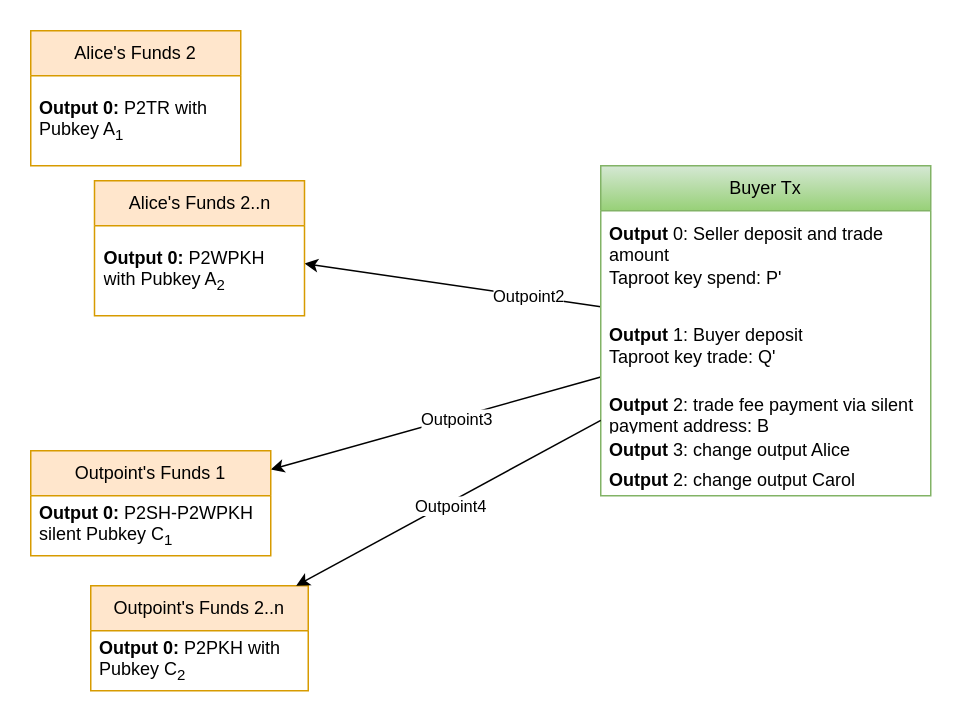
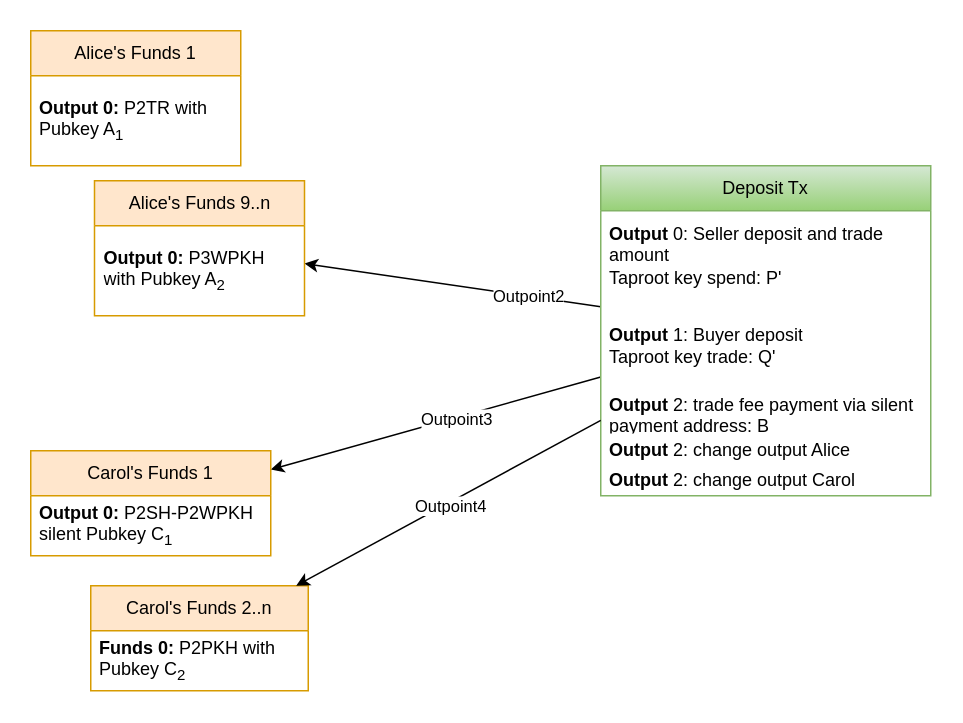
- <mxCell id="12" value="Alice's Funds 2" style="swimlane;fontStyle=0;childLayout=stackLayout;horizontal=1;startSize=30;horizontalStack=0;resizeParent=1;resizeParentMax=0;resizeLast=0;collapsible=1;marginBottom=0;whiteSpace=wrap;html=1;labelBackgroundColor=none;fillColor=#ffe6cc;strokeColor=#d79b00;" parent="1" vertex="1"><mxGeometry x="20" y="20" width="140" height="90" as="geometry" /></mxCell>
+ <mxCell id="12" value="Alice's Funds 1" style="swimlane;fontStyle=0;childLayout=stackLayout;horizontal=1;startSize=30;horizontalStack=0;resizeParent=1;resizeParentMax=0;resizeLast=0;collapsible=1;marginBottom=0;whiteSpace=wrap;html=1;labelBackgroundColor=none;fillColor=#ffe6cc;strokeColor=#d79b00;" parent="1" vertex="1"><mxGeometry x="20" y="20" width="140" height="90" as="geometry" /></mxCell>
- <mxCell id="6" value="Buyer Tx" style="swimlane;fontStyle=0;childLayout=stackLayout;horizontal=1;startSize=30;horizontalStack=0;resizeParent=1;resizeParentMax=0;resizeLast=0;collapsible=1;marginBottom=0;whiteSpace=wrap;html=1;labelBackgroundColor=none;fillColor=#d5e8d4;strokeColor=#82b366;gradientColor=#97d077;" parent="1" vertex="1"><mxGeometry x="400" y="110" width="220" height="220" as="geometry" /></mxCell>
+ <mxCell id="6" value="Deposit Tx" style="swimlane;fontStyle=0;childLayout=stackLayout;horizontal=1;startSize=30;horizontalStack=0;resizeParent=1;resizeParentMax=0;resizeLast=0;collapsible=1;marginBottom=0;whiteSpace=wrap;html=1;labelBackgroundColor=none;fillColor=#d5e8d4;strokeColor=#82b366;gradientColor=#97d077;" parent="1" vertex="1"><mxGeometry x="400" y="110" width="220" height="220" as="geometry" /></mxCell>
- <mxCell id="18" value="Alice's Funds 2..n" style="swimlane;fontStyle=0;childLayout=stackLayout;horizontal=1;startSize=30;horizontalStack=0;resizeParent=1;resizeParentMax=0;resizeLast=0;collapsible=1;marginBottom=0;whiteSpace=wrap;html=1;labelBackgroundColor=none;fillColor=#ffe6cc;strokeColor=#d79b00;" parent="1" vertex="1"><mxGeometry x="62.5" y="120" width="140" height="90" as="geometry" /></mxCell>
+ <mxCell id="18" value="Alice's Funds 9..n" style="swimlane;fontStyle=0;childLayout=stackLayout;horizontal=1;startSize=30;horizontalStack=0;resizeParent=1;resizeParentMax=0;resizeLast=0;collapsible=1;marginBottom=0;whiteSpace=wrap;html=1;labelBackgroundColor=none;fillColor=#ffe6cc;strokeColor=#d79b00;" parent="1" vertex="1"><mxGeometry x="62.5" y="120" width="140" height="90" as="geometry" /></mxCell>
- <mxCell id="19" value="&lt;b&gt;Output 0: &lt;/b&gt;P2WPKH with Pubkey A&lt;sub&gt;2&lt;/sub&gt;" style="text;strokeColor=none;fillColor=none;align=left;verticalAlign=middle;spacingLeft=4;spacingRight=4;overflow=hidden;points=[[0,0.5],[1,0.5]];portConstraint=eastwest;rotatable=0;whiteSpace=wrap;html=1;labelBackgroundColor=none;" parent="18" vertex="1"><mxGeometry y="30" width="140" height="60" as="geometry" /></mxCell>
+ <mxCell id="19" value="&lt;b&gt;Output 0: &lt;/b&gt;P3WPKH with Pubkey A&lt;sub&gt;2&lt;/sub&gt;" style="text;strokeColor=none;fillColor=none;align=left;verticalAlign=middle;spacingLeft=4;spacingRight=4;overflow=hidden;points=[[0,0.5],[1,0.5]];portConstraint=eastwest;rotatable=0;whiteSpace=wrap;html=1;labelBackgroundColor=none;" parent="18" vertex="1"><mxGeometry y="30" width="140" height="60" as="geometry" /></mxCell>
- <mxCell id="10" value="&lt;b&gt;Output&lt;/b&gt;&amp;nbsp;3: change output Alice" style="text;strokeColor=none;fillColor=none;align=left;verticalAlign=middle;spacingLeft=4;spacingRight=4;overflow=hidden;points=[[0,0.5],[1,0.5]];portConstraint=eastwest;rotatable=0;whiteSpace=wrap;html=1;labelBackgroundColor=none;" parent="6" vertex="1"><mxGeometry y="180" width="220" height="20" as="geometry" /></mxCell>
+ <mxCell id="10" value="&lt;b&gt;Output&lt;/b&gt;&amp;nbsp;2: change output Alice" style="text;strokeColor=none;fillColor=none;align=left;verticalAlign=middle;spacingLeft=4;spacingRight=4;overflow=hidden;points=[[0,0.5],[1,0.5]];portConstraint=eastwest;rotatable=0;whiteSpace=wrap;html=1;labelBackgroundColor=none;" parent="6" vertex="1"><mxGeometry y="180" width="220" height="20" as="geometry" /></mxCell>
- <mxCell id="14" value="Outpoint's Funds 1" style="swimlane;fontStyle=0;childLayout=stackLayout;horizontal=1;startSize=30;horizontalStack=0;resizeParent=1;resizeParentMax=0;resizeLast=0;collapsible=1;marginBottom=0;whiteSpace=wrap;html=1;labelBackgroundColor=none;fillColor=#ffe6cc;strokeColor=#d79b00;" parent="1" vertex="1"><mxGeometry x="20" y="300" width="160" height="70" as="geometry" /></mxCell>
+ <mxCell id="14" value="Carol's Funds 1" style="swimlane;fontStyle=0;childLayout=stackLayout;horizontal=1;startSize=30;horizontalStack=0;resizeParent=1;resizeParentMax=0;resizeLast=0;collapsible=1;marginBottom=0;whiteSpace=wrap;html=1;labelBackgroundColor=none;fillColor=#ffe6cc;strokeColor=#d79b00;" parent="1" vertex="1"><mxGeometry x="20" y="300" width="160" height="70" as="geometry" /></mxCell>
- <mxCell id="16" value="Outpoint's Funds 2..n" style="swimlane;fontStyle=0;childLayout=stackLayout;horizontal=1;startSize=30;horizontalStack=0;resizeParent=1;resizeParentMax=0;resizeLast=0;collapsible=1;marginBottom=0;whiteSpace=wrap;html=1;labelBackgroundColor=none;fillColor=#ffe6cc;strokeColor=#d79b00;" parent="1" vertex="1"><mxGeometry x="60" y="390" width="145" height="70" as="geometry" /></mxCell>
+ <mxCell id="16" value="Carol's Funds 2..n" style="swimlane;fontStyle=0;childLayout=stackLayout;horizontal=1;startSize=30;horizontalStack=0;resizeParent=1;resizeParentMax=0;resizeLast=0;collapsible=1;marginBottom=0;whiteSpace=wrap;html=1;labelBackgroundColor=none;fillColor=#ffe6cc;strokeColor=#d79b00;" parent="1" vertex="1"><mxGeometry x="60" y="390" width="145" height="70" as="geometry" /></mxCell>
- <mxCell id="17" value="&lt;b&gt;Output 0: &lt;/b&gt;P2PKH with Pubkey C&lt;sub&gt;2&lt;/sub&gt;" style="text;strokeColor=none;fillColor=none;align=left;verticalAlign=middle;spacingLeft=4;spacingRight=4;overflow=hidden;points=[[0,0.5],[1,0.5]];portConstraint=eastwest;rotatable=0;whiteSpace=wrap;html=1;labelBackgroundColor=none;" parent="16" vertex="1"><mxGeometry y="30" width="145" height="40" as="geometry" /></mxCell>
+ <mxCell id="17" value="&lt;b&gt;Funds 0: &lt;/b&gt;P2PKH with Pubkey C&lt;sub&gt;2&lt;/sub&gt;" style="text;strokeColor=none;fillColor=none;align=left;verticalAlign=middle;spacingLeft=4;spacingRight=4;overflow=hidden;points=[[0,0.5],[1,0.5]];portConstraint=eastwest;rotatable=0;whiteSpace=wrap;html=1;labelBackgroundColor=none;" parent="16" vertex="1"><mxGeometry y="30" width="145" height="40" as="geometry" /></mxCell>
